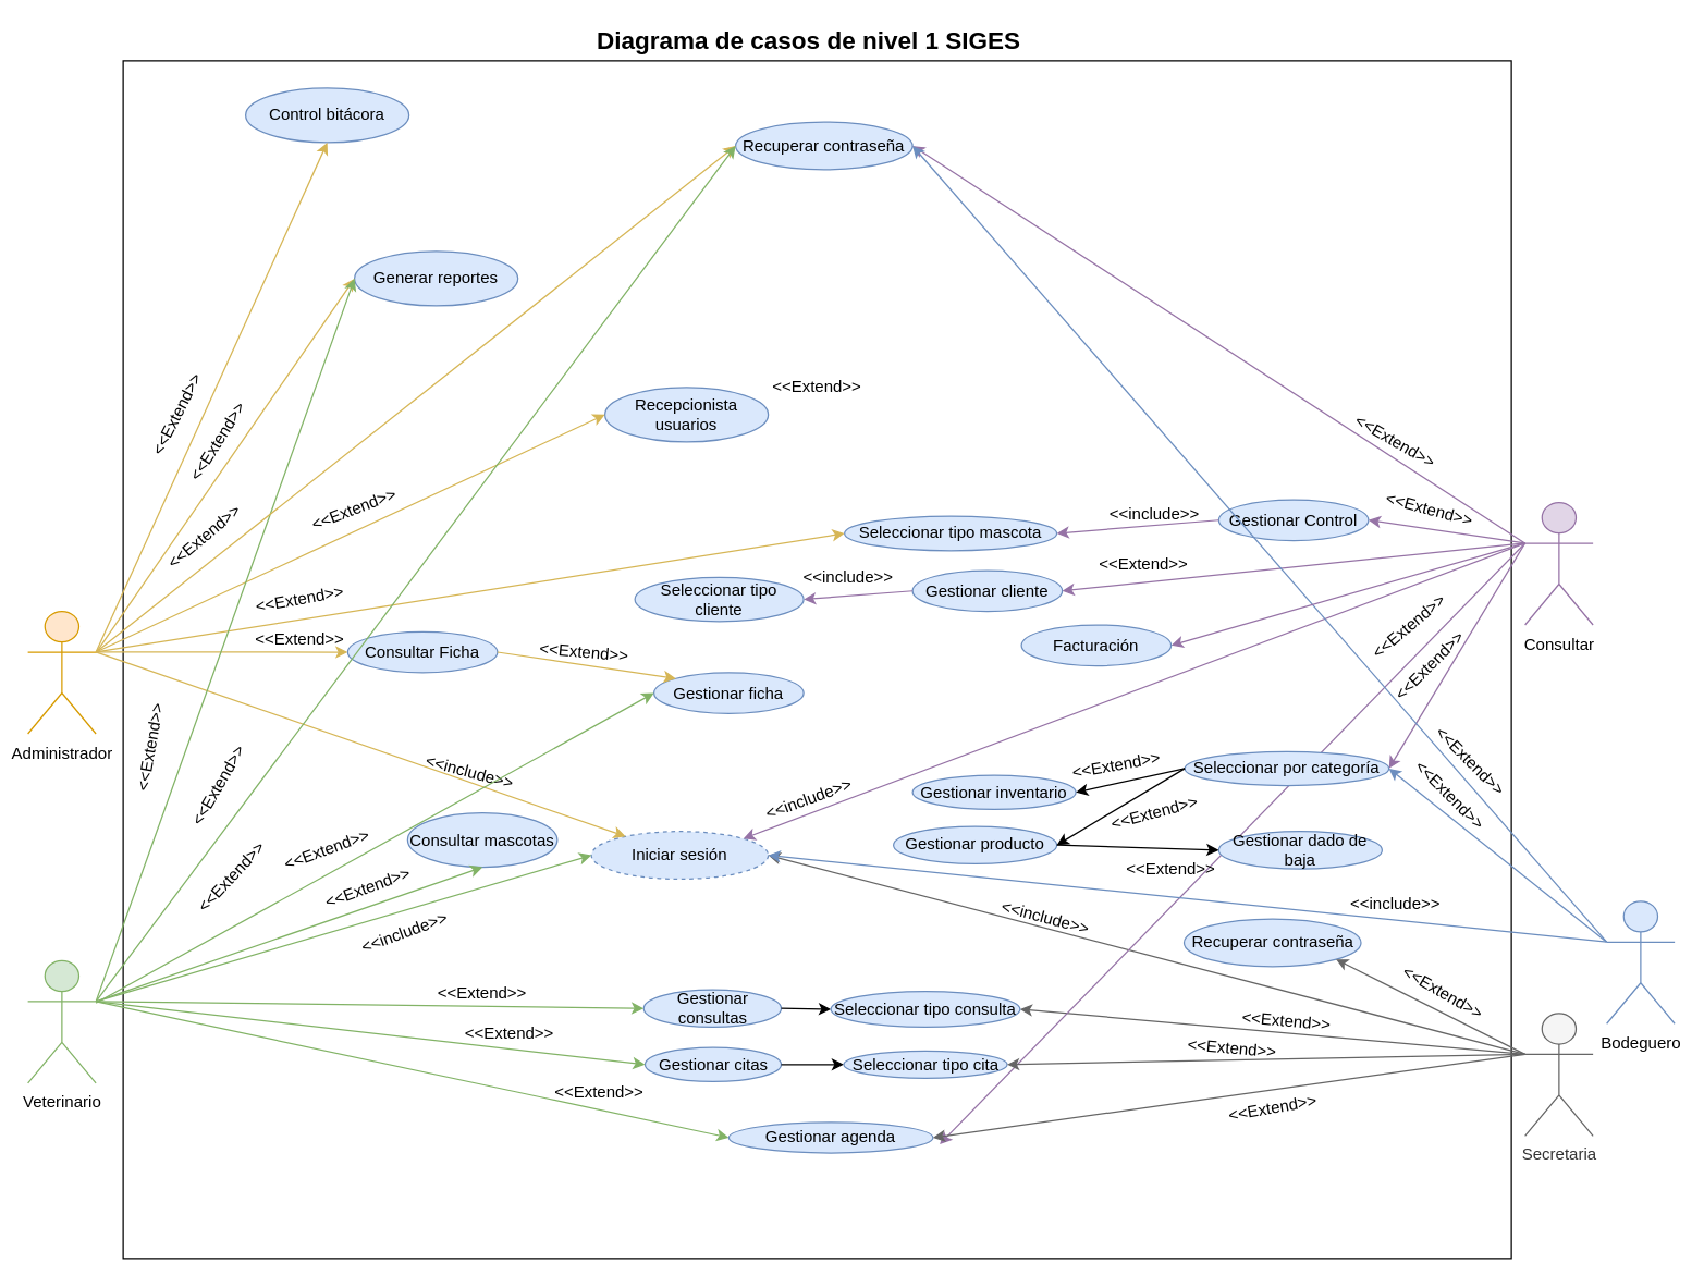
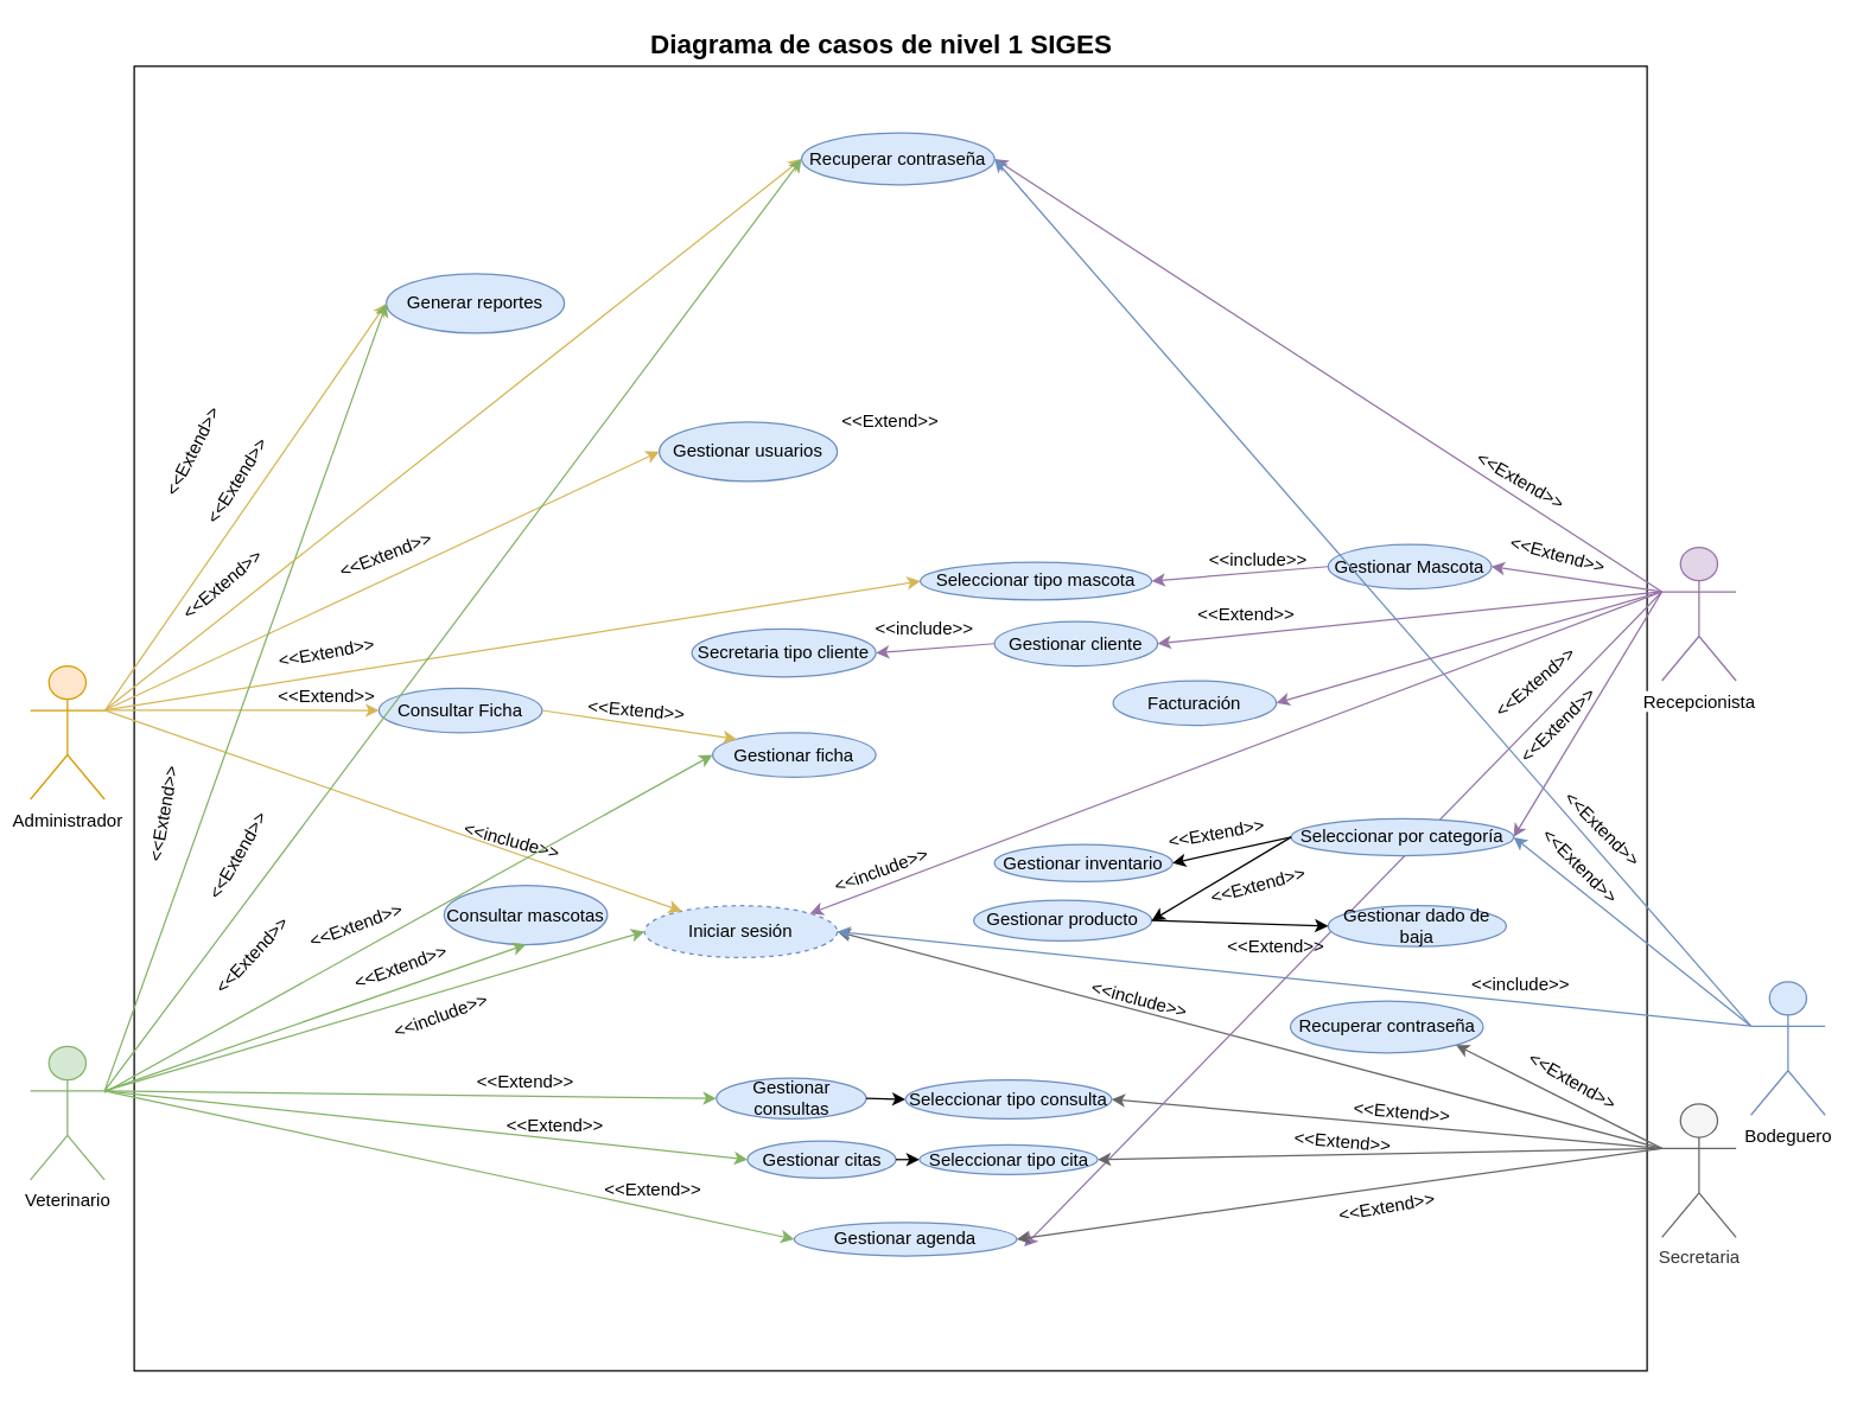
- <mxCell id="95" value="Control bitácora" style="ellipse;whiteSpace=wrap;html=1;fillColor=#dae8fc;strokeColor=#6c8ebf;" vertex="1" parent="1"><mxGeometry x="180" y="64" width="120" height="40" as="geometry" /></mxCell>
- <mxCell id="96" value="" style="endArrow=classic;html=1;exitX=1;exitY=0.333;exitDx=0;exitDy=0;exitPerimeter=0;entryX=0.5;entryY=1;entryDx=0;entryDy=0;fillColor=#fff2cc;strokeColor=#d6b656;" edge="1" parent="1" source="13" target="95"><mxGeometry width="50" height="50" relative="1" as="geometry"><mxPoint x="100" y="284" as="sourcePoint" /><mxPoint x="150" y="234" as="targetPoint" /></mxGeometry></mxCell>
- <mxCell id="14" value="Recepcionista usuarios" style="ellipse;whiteSpace=wrap;html=1;fillColor=#dae8fc;strokeColor=#6c8ebf;" vertex="1" parent="1"><mxGeometry x="444" y="284" width="120" height="40" as="geometry" /></mxCell>
+ <mxCell id="14" value="Gestionar usuarios" style="ellipse;whiteSpace=wrap;html=1;fillColor=#dae8fc;strokeColor=#6c8ebf;" vertex="1" parent="1"><mxGeometry x="444" y="284" width="120" height="40" as="geometry" /></mxCell>
- <mxCell id="38" value="Gestionar Control" style="ellipse;whiteSpace=wrap;html=1;fillColor=#dae8fc;strokeColor=#6c8ebf;" vertex="1" parent="1"><mxGeometry x="895" y="366.5" width="110" height="30" as="geometry" /></mxCell>
+ <mxCell id="38" value="Gestionar Mascota" style="ellipse;whiteSpace=wrap;html=1;fillColor=#dae8fc;strokeColor=#6c8ebf;" vertex="1" parent="1"><mxGeometry x="895" y="366.5" width="110" height="30" as="geometry" /></mxCell>
- <mxCell id="48" value="Seleccionar tipo cliente" style="ellipse;whiteSpace=wrap;html=1;fillColor=#dae8fc;strokeColor=#6c8ebf;" vertex="1" parent="1"><mxGeometry x="466" y="423.5" width="124" height="32.5" as="geometry" /></mxCell>
+ <mxCell id="48" value="Secretaria tipo cliente" style="ellipse;whiteSpace=wrap;html=1;fillColor=#dae8fc;strokeColor=#6c8ebf;" vertex="1" parent="1"><mxGeometry x="466" y="423.5" width="124" height="32.5" as="geometry" /></mxCell>
- <mxCell id="4" value="Consultar&lt;br&gt;" style="shape=umlActor;verticalLabelPosition=bottom;labelBackgroundColor=#ffffff;verticalAlign=top;html=1;outlineConnect=0;fillColor=#e1d5e7;strokeColor=#9673a6;" vertex="1" parent="1"><mxGeometry x="1120" y="368.5" width="50" height="90" as="geometry" /></mxCell>
+ <mxCell id="4" value="Recepcionista&lt;br&gt;" style="shape=umlActor;verticalLabelPosition=bottom;labelBackgroundColor=#ffffff;verticalAlign=top;html=1;outlineConnect=0;fillColor=#e1d5e7;strokeColor=#9673a6;" vertex="1" parent="1"><mxGeometry x="1120" y="368.5" width="50" height="90" as="geometry" /></mxCell>
- <mxCell id="40" value="Gestionar consultas" style="ellipse;whiteSpace=wrap;html=1;fillColor=#dae8fc;strokeColor=#6c8ebf;" vertex="1" parent="1"><mxGeometry x="472.5" y="726.5" width="101" height="27.5" as="geometry" /></mxCell>
+ <mxCell id="40" value="Gestionar consultas" style="ellipse;whiteSpace=wrap;html=1;fillColor=#dae8fc;strokeColor=#6c8ebf;" vertex="1" parent="1"><mxGeometry x="482.5" y="726.5" width="101" height="27.5" as="geometry" /></mxCell>
- <mxCell id="12" value="Gestionar citas" style="ellipse;whiteSpace=wrap;html=1;fillColor=#dae8fc;strokeColor=#6c8ebf;" vertex="1" parent="1"><mxGeometry x="473.5" y="769" width="100" height="25" as="geometry" /></mxCell>
+ <mxCell id="12" value="Gestionar citas" style="ellipse;whiteSpace=wrap;html=1;fillColor=#dae8fc;strokeColor=#6c8ebf;" vertex="1" parent="1"><mxGeometry x="503.5" y="769" width="100" height="25" as="geometry" /></mxCell>
